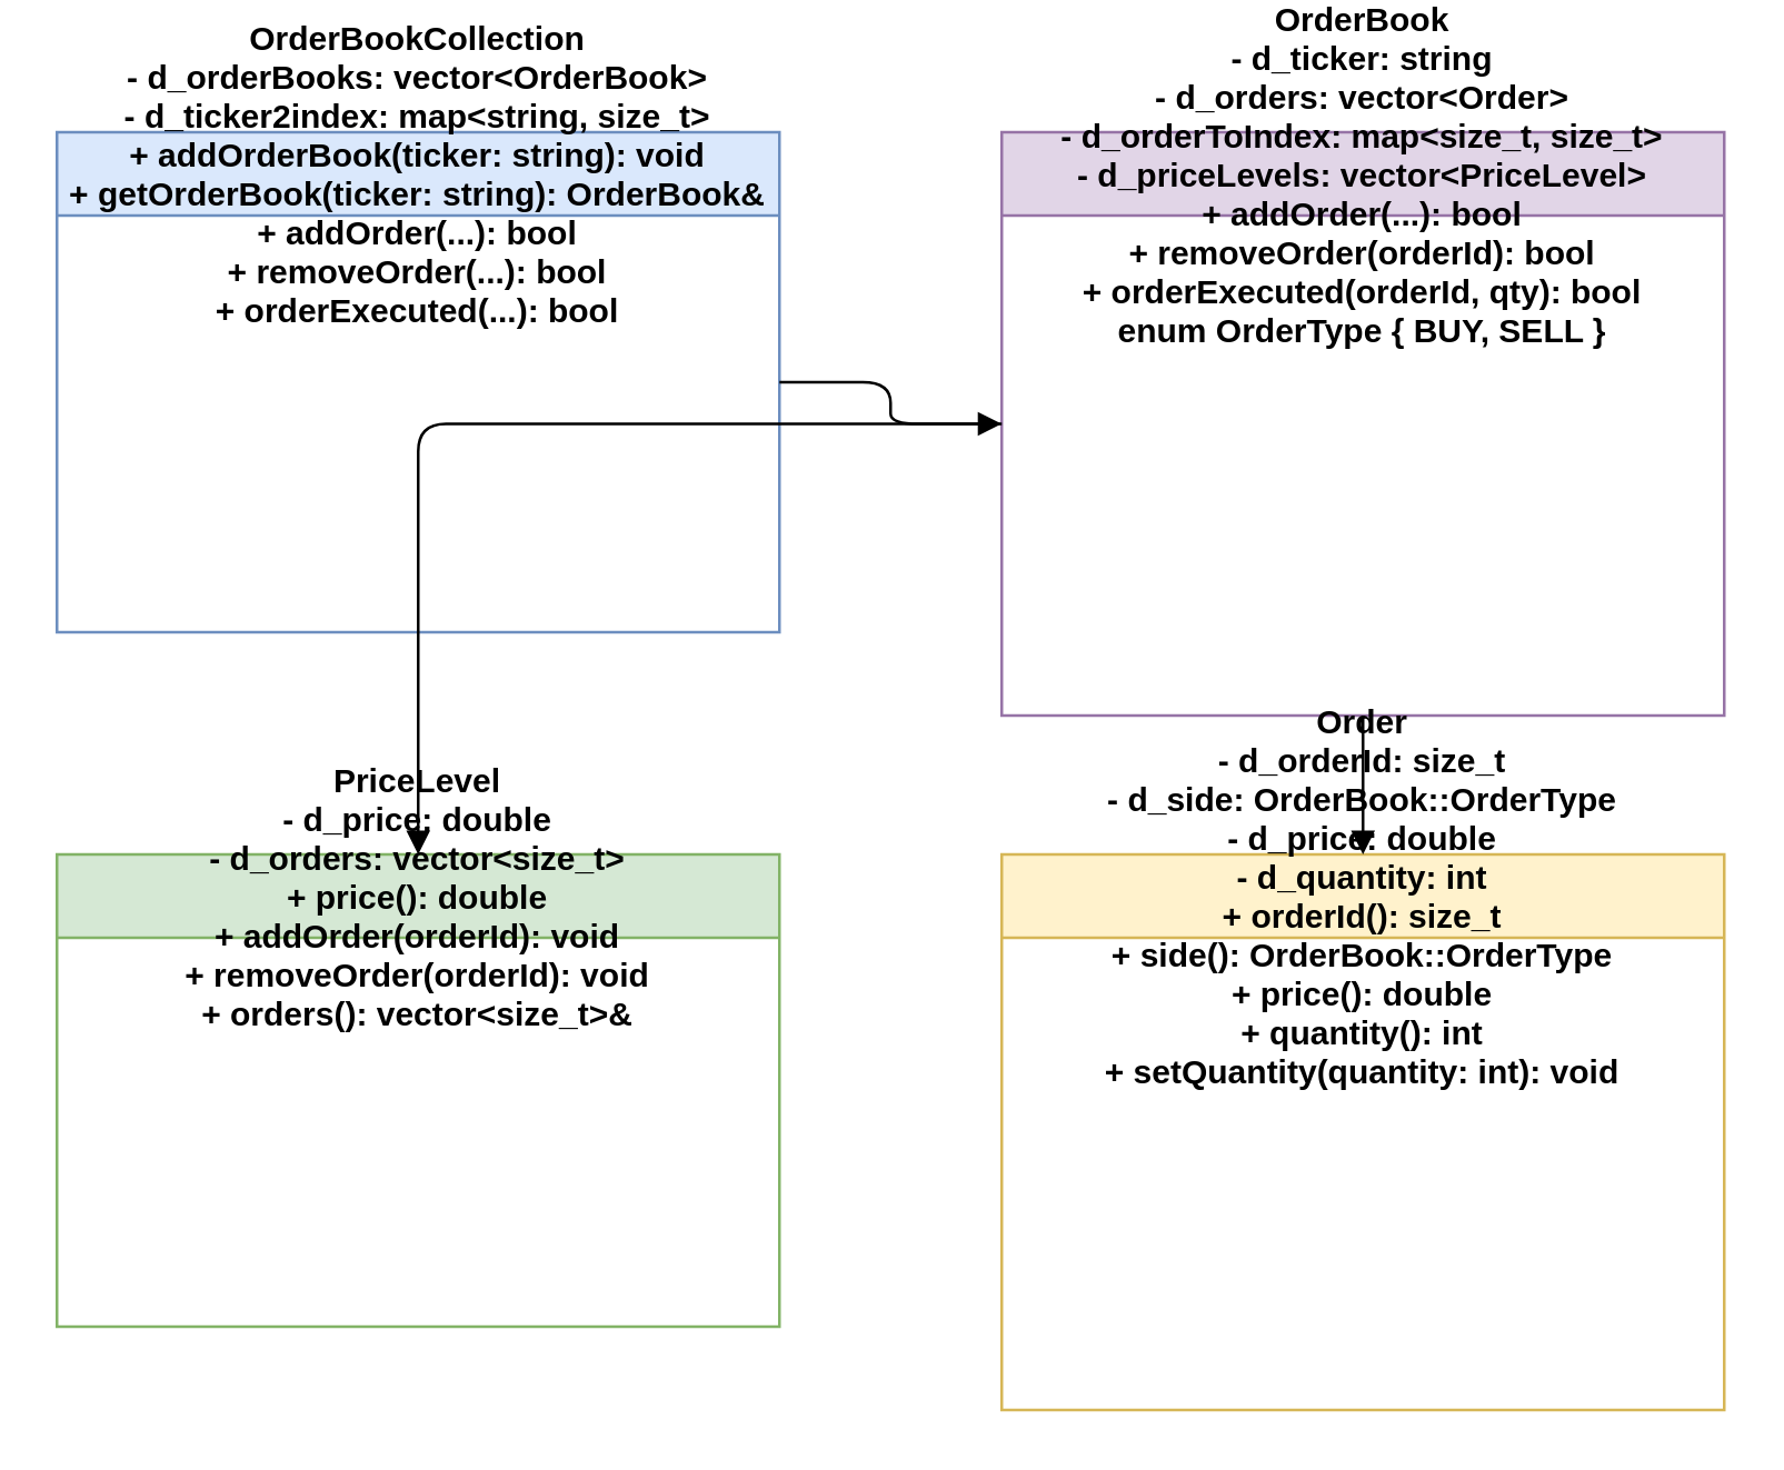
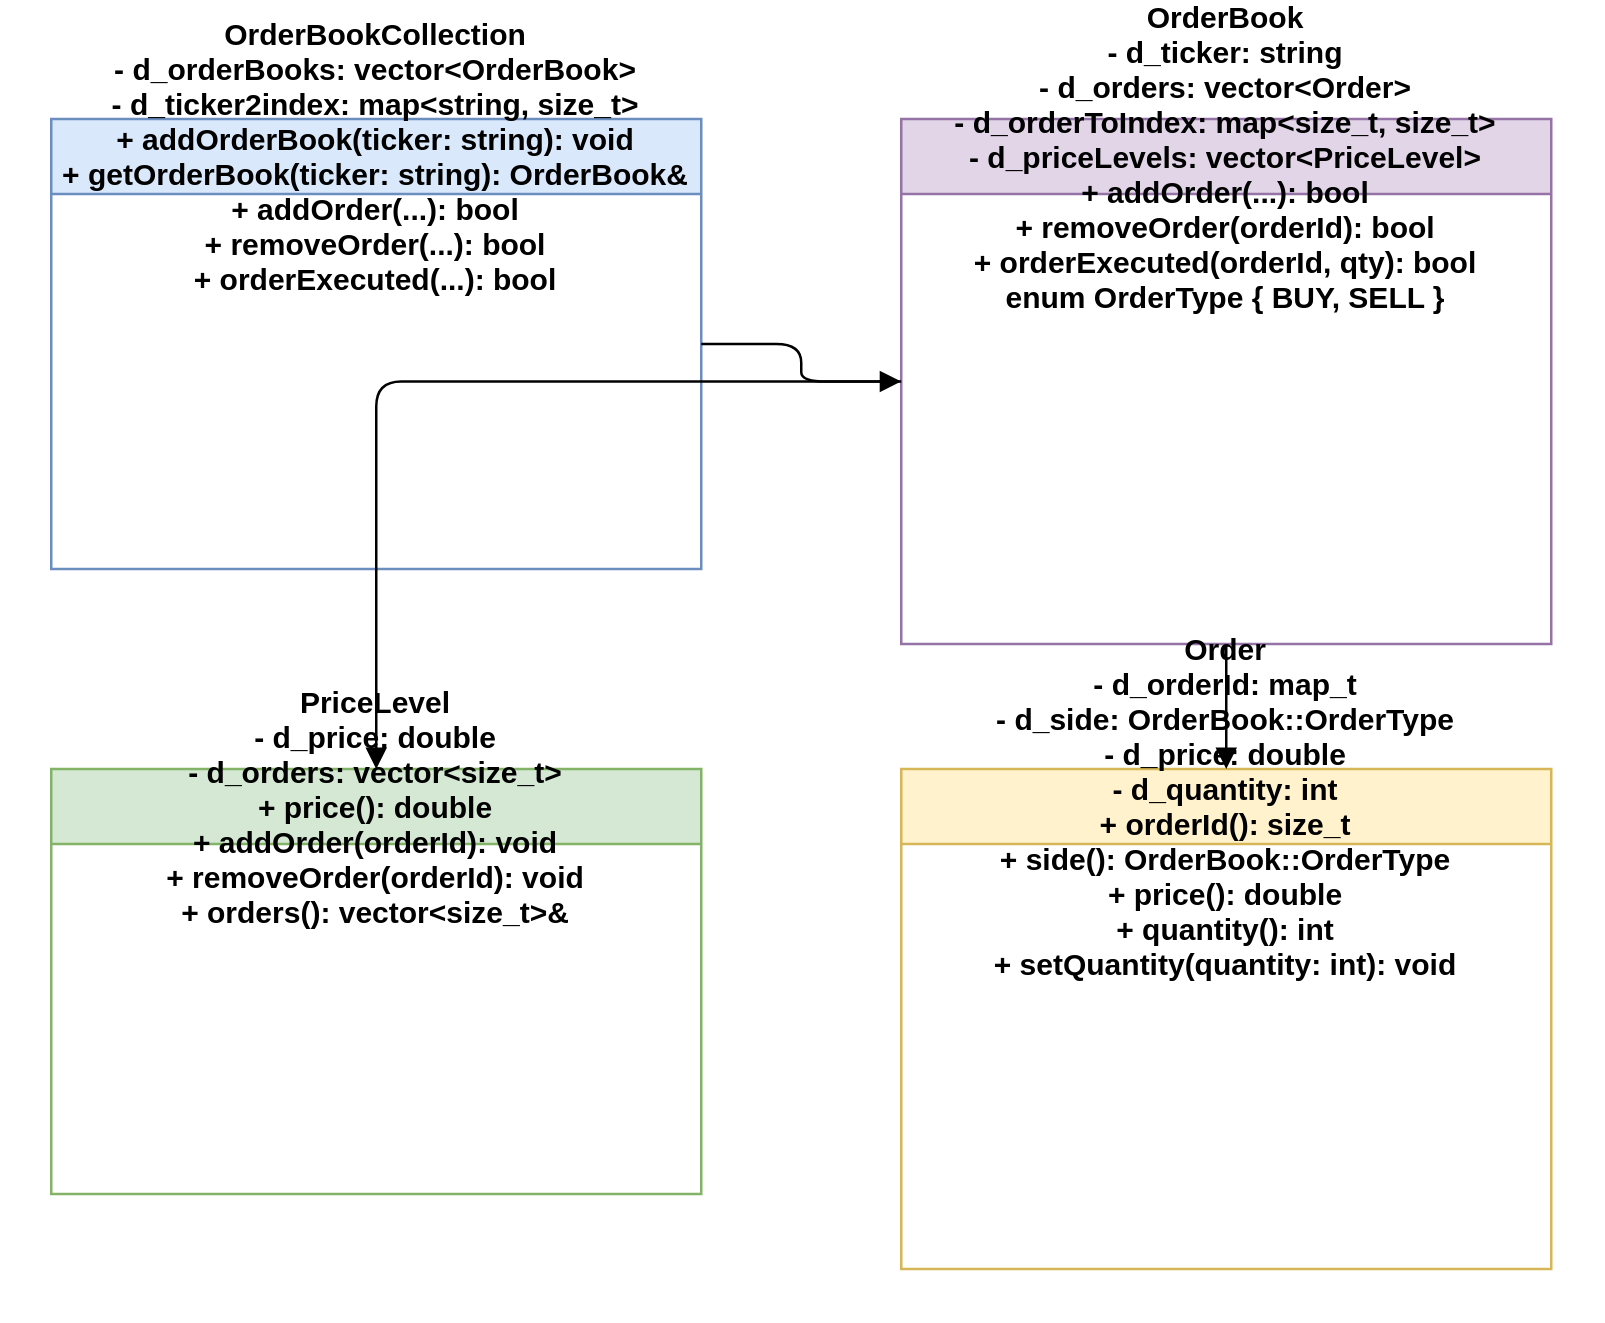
- <mxCell id="4" value="Order&#10;- d_orderId: size_t&#10;- d_side: OrderBook::OrderType&#10;- d_price: double&#10;- d_quantity: int&#10;+ orderId(): size_t&#10;+ side(): OrderBook::OrderType&#10;+ price(): double&#10;+ quantity(): int&#10;+ setQuantity(quantity: int): void" style="swimlane;childLayout=stackLayout;horizontal=1;startSize=30;fillColor=#fff2cc;strokeColor=#d6b656;fontSize=12;" vertex="1" parent="1"><mxGeometry x="360" y="280" width="260" height="200" as="geometry" /></mxCell>
+ <mxCell id="4" value="Order&#10;- d_orderId: map_t&#10;- d_side: OrderBook::OrderType&#10;- d_price: double&#10;- d_quantity: int&#10;+ orderId(): size_t&#10;+ side(): OrderBook::OrderType&#10;+ price(): double&#10;+ quantity(): int&#10;+ setQuantity(quantity: int): void" style="swimlane;childLayout=stackLayout;horizontal=1;startSize=30;fillColor=#fff2cc;strokeColor=#d6b656;fontSize=12;" vertex="1" parent="1"><mxGeometry x="360" y="280" width="260" height="200" as="geometry" /></mxCell>
